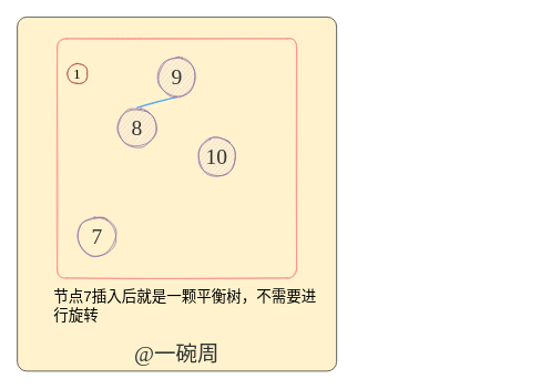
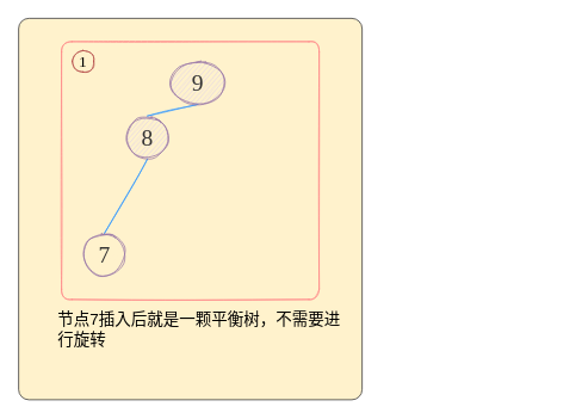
- <mxCell id="12" value="&lt;font face=&quot;Comic Sans MS&quot;&gt;1&lt;/font&gt;" style="text;html=1;strokeColor=#b85450;fillColor=none;align=center;verticalAlign=middle;whiteSpace=wrap;rounded=1;sketch=1;fontSize=18;arcSize=50;" vertex="1" parent="1"><mxGeometry x="80" y="76" width="24" height="24" as="geometry" /></mxCell>
+ <mxCell id="12" value="&lt;font face=&quot;Comic Sans MS&quot;&gt;1&lt;/font&gt;" style="text;html=1;strokeColor=#b85450;fillColor=none;align=center;verticalAlign=middle;whiteSpace=wrap;rounded=1;sketch=1;fontSize=18;arcSize=50;" vertex="1" parent="1"><mxGeometry x="80" y="56" width="24" height="24" as="geometry" /></mxCell>
- <mxCell id="8" value="&lt;font style=&quot;font-size: 26px&quot; face=&quot;Comic Sans MS&quot; color=&quot;#333333&quot;&gt;9&lt;/font&gt;" style="ellipse;whiteSpace=wrap;html=1;fillColor=#e1d5e7;strokeColor=#9673a6;sketch=1;fillStyle=auto;" vertex="1" parent="1"><mxGeometry x="188" y="68" width="48" height="48" as="geometry" /></mxCell>
+ <mxCell id="8" value="&lt;font style=&quot;font-size: 26px&quot; face=&quot;Comic Sans MS&quot; color=&quot;#333333&quot;&gt;9&lt;/font&gt;" style="ellipse;whiteSpace=wrap;html=1;fillColor=#e1d5e7;strokeColor=#9673a6;sketch=1;fillStyle=auto;" vertex="1" parent="1"><mxGeometry x="188" y="68" width="65" height="48" as="geometry" /></mxCell>
- <mxCell id="6" value="&lt;font style=&quot;font-size: 26px&quot; face=&quot;Comic Sans MS&quot; color=&quot;#333333&quot;&gt;10&lt;/font&gt;" style="ellipse;whiteSpace=wrap;html=1;fillColor=#e1d5e7;strokeColor=#9673a6;sketch=1;fillStyle=auto;" vertex="1" parent="1"><mxGeometry x="236" y="164" width="48" height="48" as="geometry" /></mxCell>
+ <mxCell id="10" style="edgeStyle=none;rounded=0;sketch=1;orthogonalLoop=1;jettySize=auto;html=1;exitX=0.5;exitY=1;exitDx=0;exitDy=0;entryX=0.5;entryY=0;entryDx=0;entryDy=0;fontFamily=Comic Sans MS;fontSize=18;endArrow=none;endFill=0;strokeColor=#3399FF;" edge="1" parent="1" source="11" target="13"><mxGeometry relative="1" as="geometry" /></mxCell>
- <mxCell id="4" value="@一碗周" style="text;html=1;strokeColor=none;fillColor=none;align=center;verticalAlign=middle;whiteSpace=wrap;rounded=0;sketch=1;fillStyle=auto;fontFamily=Comic Sans MS;fontSize=26;fontColor=#333333;" parent="1" vertex="1"><mxGeometry x="152" y="410" width="120" height="30" as="geometry" /></mxCell>
